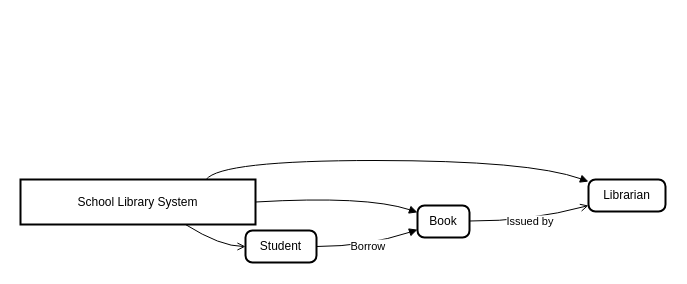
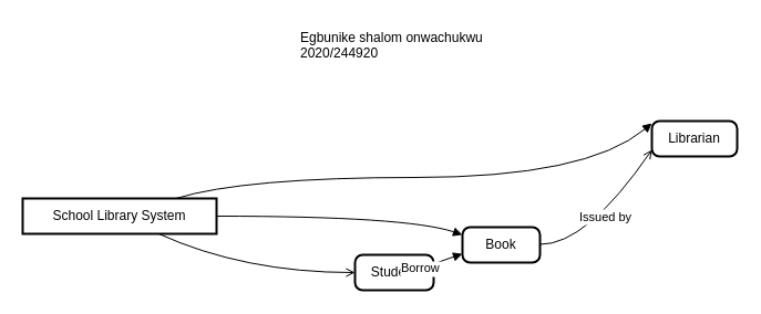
+ <mxCell id="11" value="Egbunike shalom onwachukwu&#10;2020/244920" style="text;whiteSpace=wrap;" vertex="1" parent="1"><mxGeometry x="269" y="20" width="200" height="50" as="geometry" /></mxCell>
- <mxCell id="5" value="Librarian" style="rounded=1;absoluteArcSize=1;arcSize=14;whiteSpace=wrap;strokeWidth=2;" parent="1" vertex="1"><mxGeometry x="588" y="179" width="77" height="32" as="geometry" /></mxCell>
+ <mxCell id="5" value="Librarian" style="rounded=1;absoluteArcSize=1;arcSize=14;whiteSpace=wrap;strokeWidth=2;" parent="1" vertex="1"><mxGeometry x="588" y="109" width="77" height="32" as="geometry" /></mxCell>
- <mxCell id="2" value="School Library System" style="whiteSpace=wrap;strokeWidth=2;" parent="1" vertex="1"><mxGeometry x="20" y="179" width="235" height="45" as="geometry" /></mxCell>
+ <mxCell id="2" value="School Library System" style="whiteSpace=wrap;strokeWidth=2;" parent="1" vertex="1"><mxGeometry x="20" y="179" width="175" height="32" as="geometry" /></mxCell>
- <mxCell id="4" value="Book" style="rounded=1;absoluteArcSize=1;arcSize=14;whiteSpace=wrap;strokeWidth=2;" parent="1" vertex="1"><mxGeometry x="417" y="205" width="52" height="32" as="geometry" /></mxCell>
+ <mxCell id="4" value="Book" style="rounded=1;absoluteArcSize=1;arcSize=14;whiteSpace=wrap;strokeWidth=2;" parent="1" vertex="1"><mxGeometry x="417" y="205" width="70" height="32" as="geometry" /></mxCell>
- <mxCell id="3" value="Student" style="rounded=1;absoluteArcSize=1;arcSize=14;whiteSpace=wrap;strokeWidth=2;" parent="1" vertex="1"><mxGeometry x="245" y="230" width="71" height="32" as="geometry" /></mxCell>
+ <mxCell id="3" value="Student" style="rounded=1;absoluteArcSize=1;arcSize=14;whiteSpace=wrap;strokeWidth=2;" parent="1" vertex="1"><mxGeometry x="320" y="230" width="71" height="32" as="geometry" /></mxCell>
